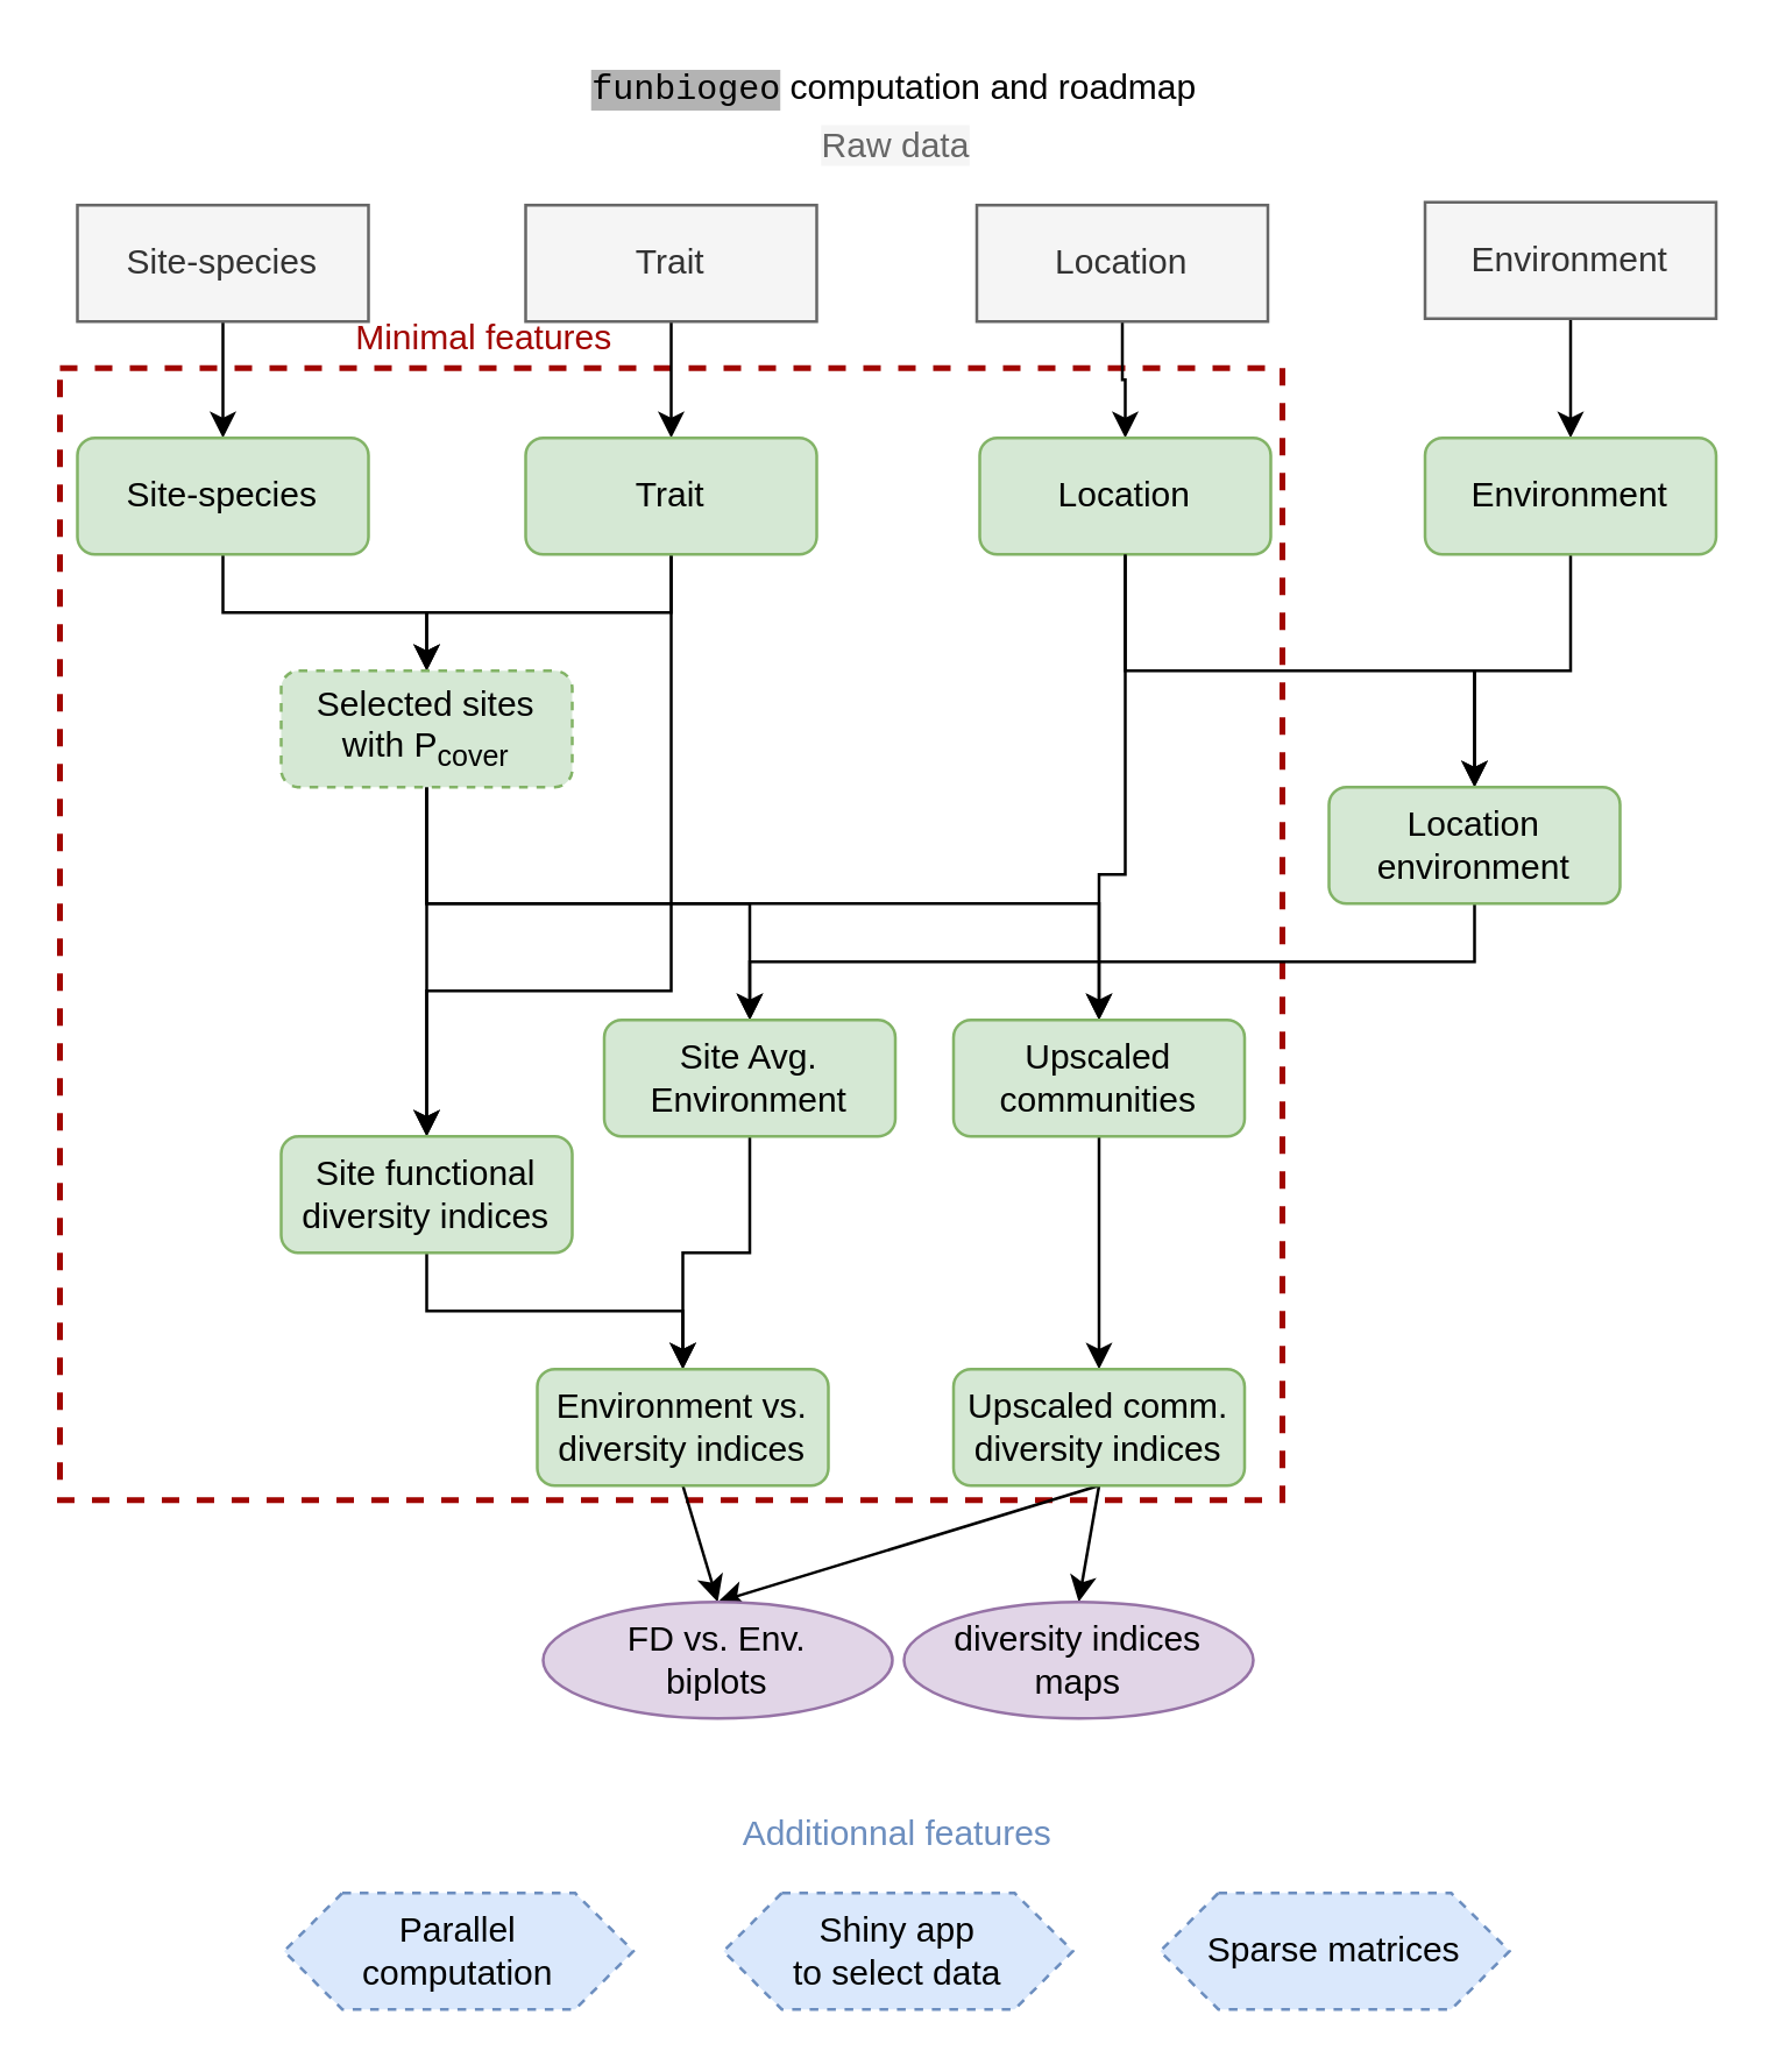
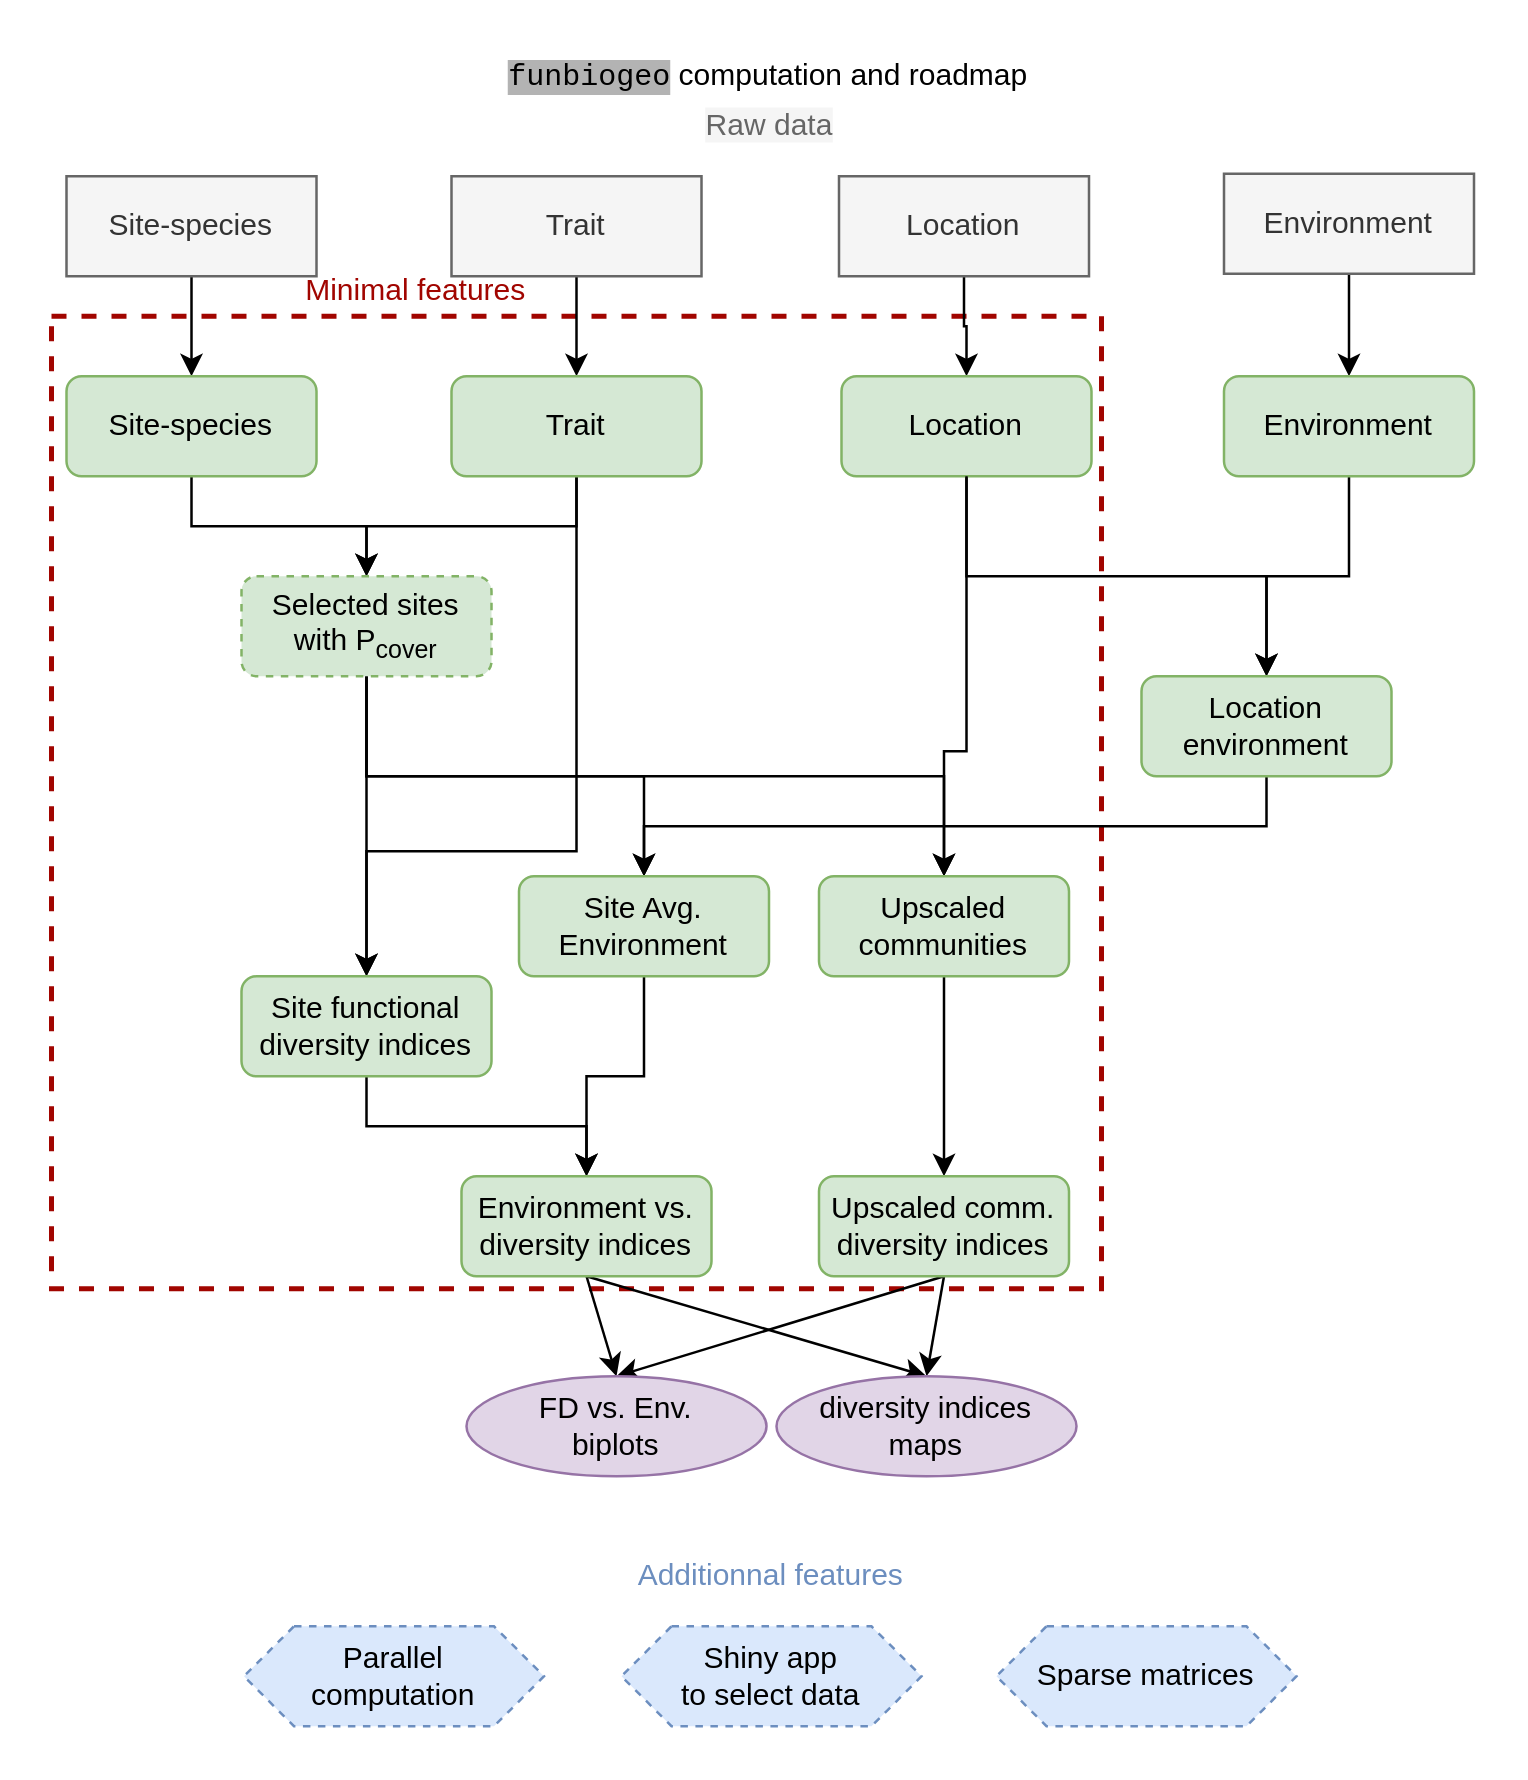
+ <mxCell id="33" style="rounded=0;orthogonalLoop=1;jettySize=auto;html=1;exitX=0.5;exitY=1;exitDx=0;exitDy=0;entryX=0.5;entryY=0;entryDx=0;entryDy=0;fontColor=#A10500;" edge="1" parent="1" source="34" target="48"><mxGeometry relative="1" as="geometry" /></mxCell>
